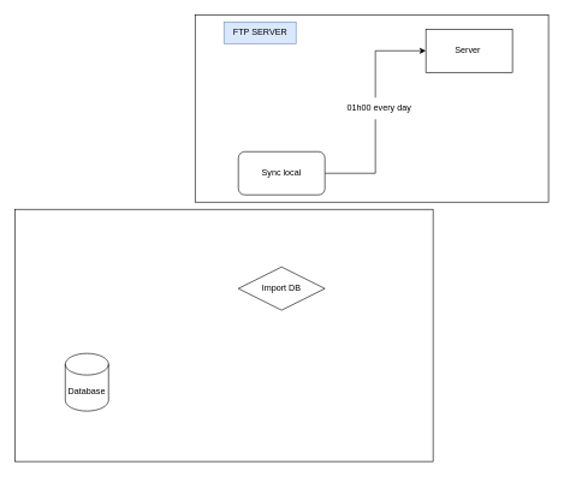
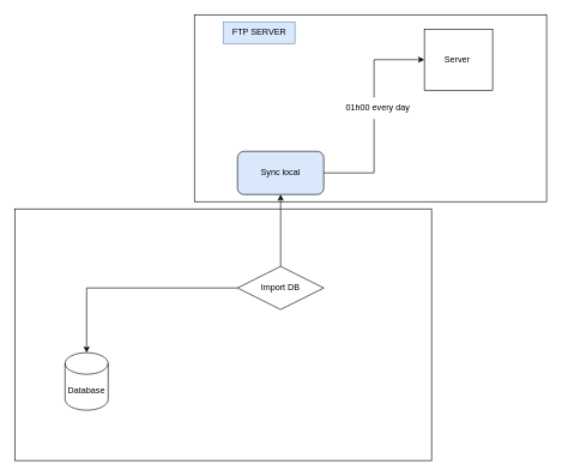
- <mxCell id="4" value="Server&amp;nbsp;" style="rounded=0;whiteSpace=wrap;html=1;" parent="1" vertex="1"><mxGeometry x="590" y="40" width="120" height="60" as="geometry" /></mxCell>
+ <mxCell id="4" value="Server&amp;nbsp;" style="rounded=0;whiteSpace=wrap;html=1;" parent="1" vertex="1"><mxGeometry x="590" y="40" width="95" height="85" as="geometry" /></mxCell>
- <mxCell id="7" value="Sync local" style="rounded=1;whiteSpace=wrap;html=1;" parent="1" vertex="1"><mxGeometry x="330" y="210" width="120" height="60" as="geometry" /></mxCell>
+ <mxCell id="7" value="Sync local" style="rounded=1;whiteSpace=wrap;html=1;fillColor=#dae8fc;" parent="1" vertex="1"><mxGeometry x="330" y="210" width="120" height="60" as="geometry" /></mxCell>
+ <mxCell id="8" style="edgeStyle=orthogonalEdgeStyle;rounded=0;orthogonalLoop=1;jettySize=auto;html=1;entryX=0.5;entryY=1;entryDx=0;entryDy=0;" parent="1" source="10" target="7" edge="1"><mxGeometry relative="1" as="geometry" /></mxCell>
+ <mxCell id="9" style="edgeStyle=orthogonalEdgeStyle;rounded=0;orthogonalLoop=1;jettySize=auto;html=1;" parent="1" source="10" target="5" edge="1"><mxGeometry relative="1" as="geometry" /></mxCell>
